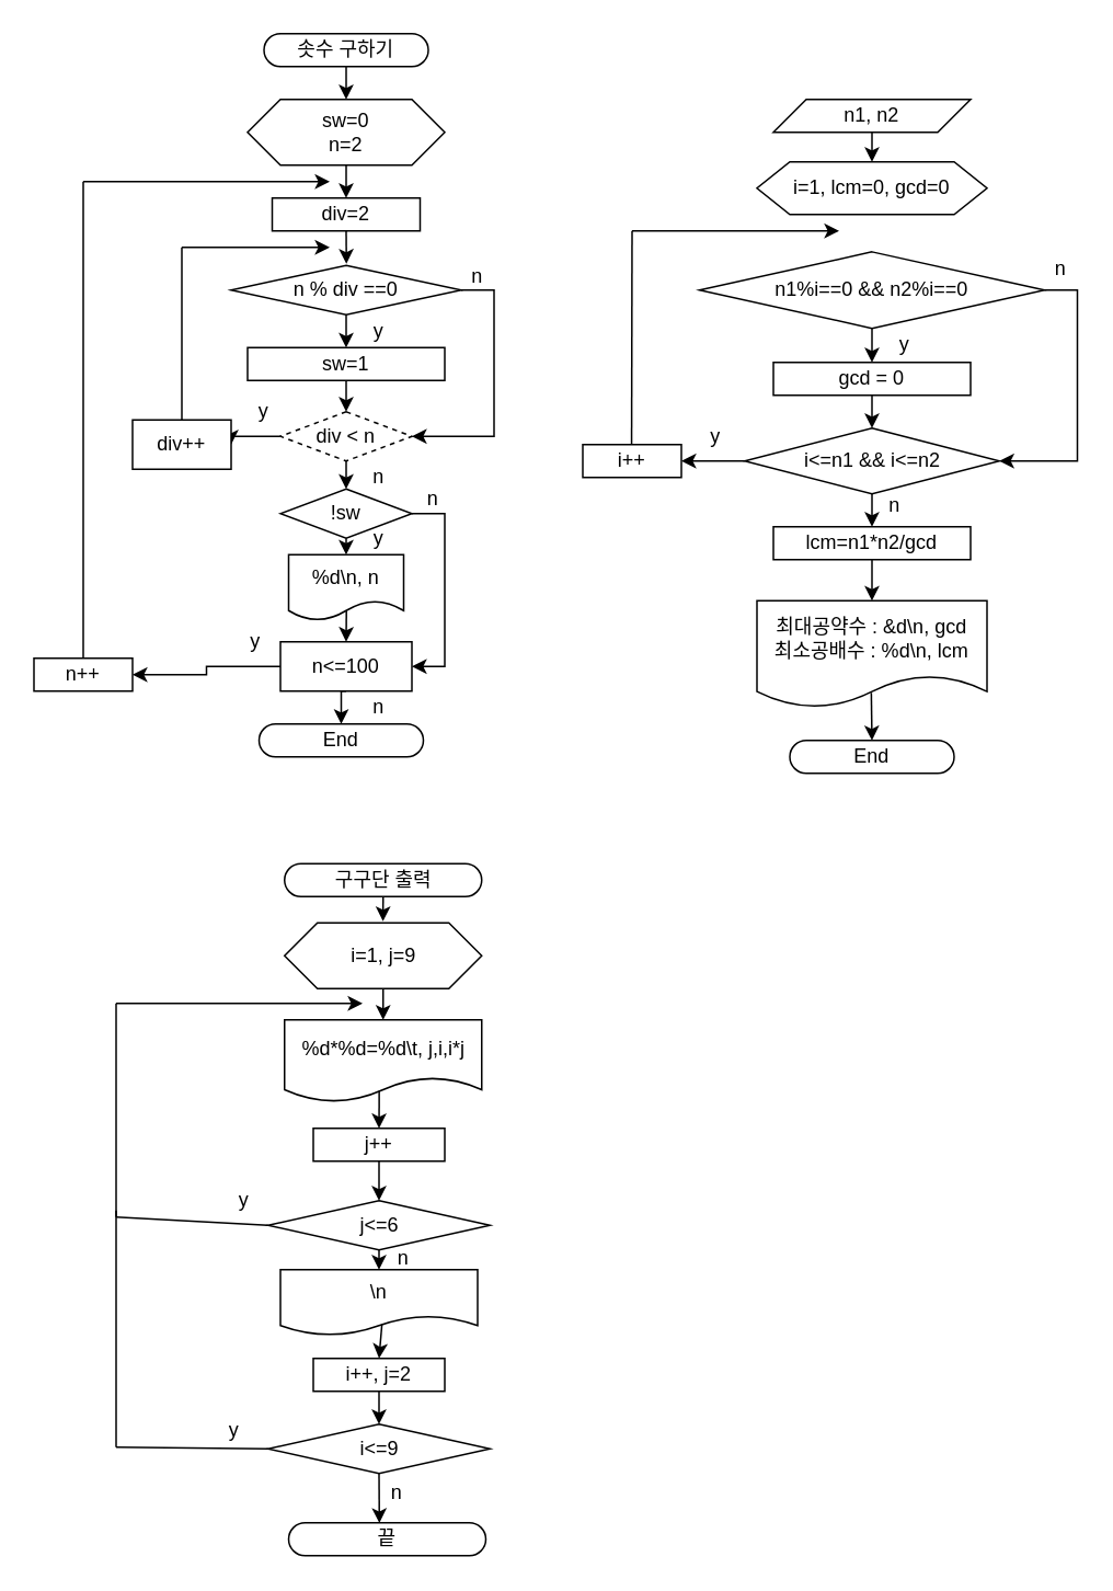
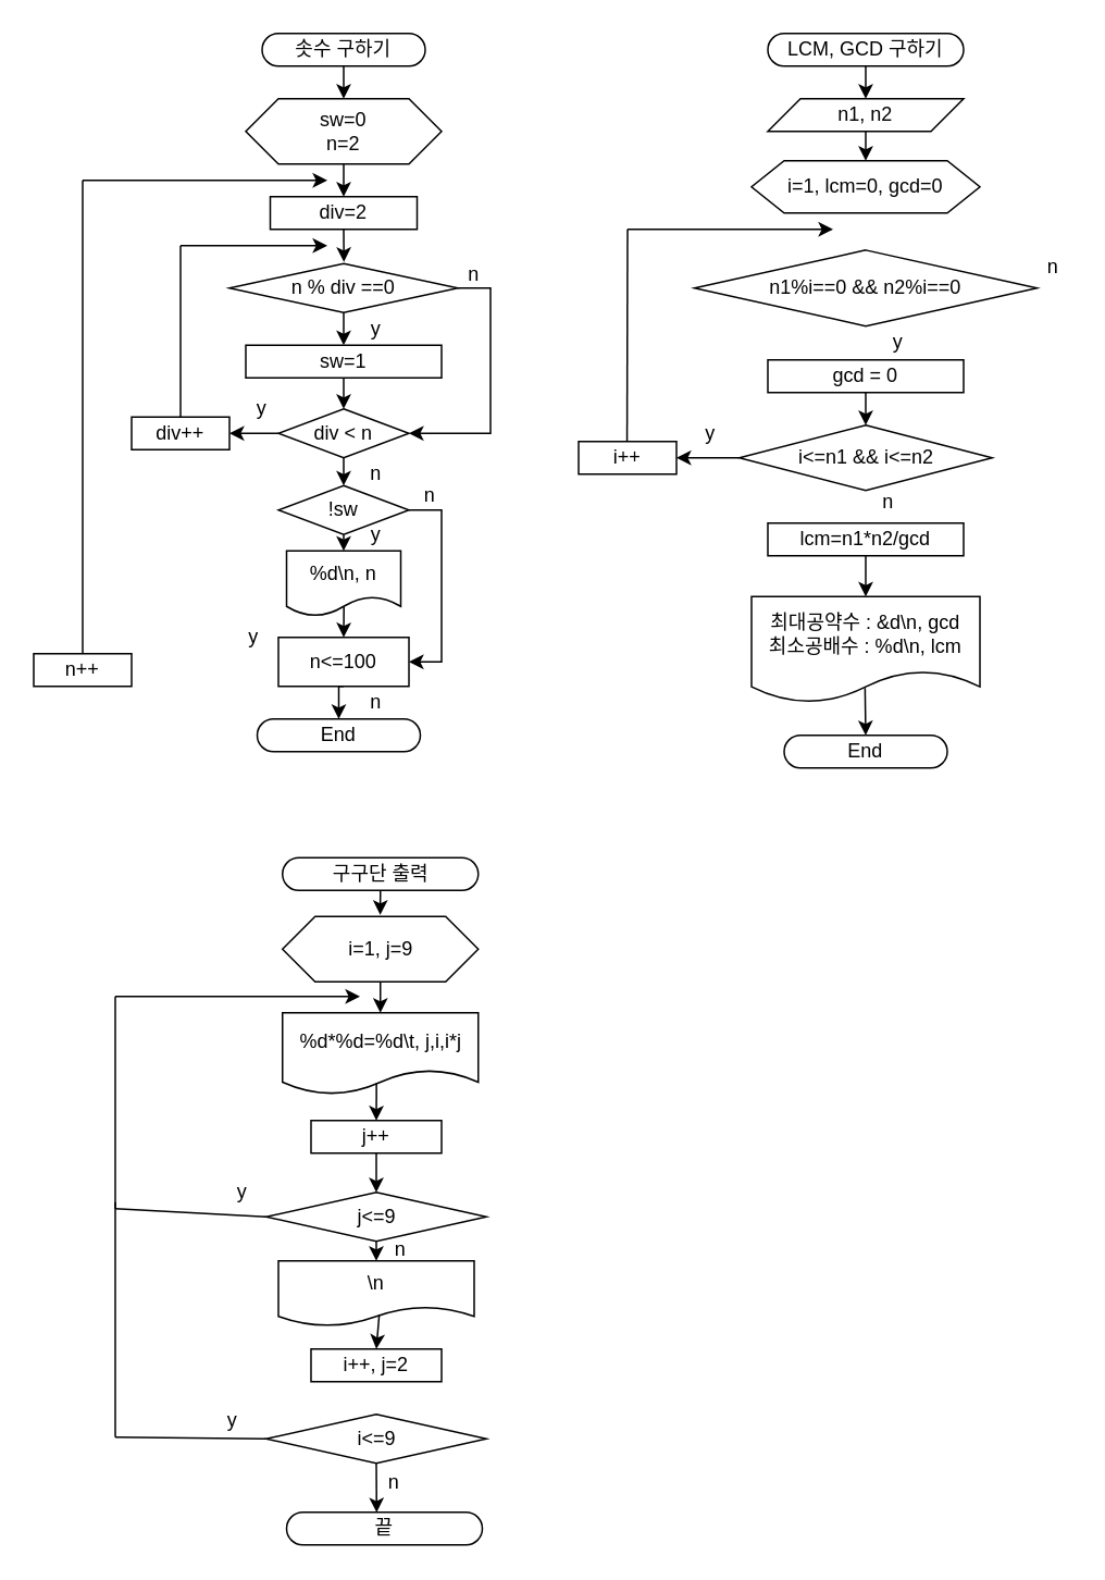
+ <mxCell id="40" value="LCM, GCD 구하기" style="rounded=1;whiteSpace=wrap;html=1;arcSize=50;" vertex="1" parent="1"><mxGeometry x="470" y="20" width="120" height="20" as="geometry" /></mxCell>
+ <mxCell id="39" style="edgeStyle=orthogonalEdgeStyle;rounded=0;orthogonalLoop=1;jettySize=auto;html=1;exitX=0.5;exitY=1;exitDx=0;exitDy=0;entryX=0.5;entryY=0;entryDx=0;entryDy=0;" edge="1" parent="1" source="40" target="42"><mxGeometry relative="1" as="geometry" /></mxCell>
- <mxCell id="44" style="edgeStyle=orthogonalEdgeStyle;rounded=0;orthogonalLoop=1;jettySize=auto;html=1;exitX=0.5;exitY=1;exitDx=0;exitDy=0;entryX=0.5;entryY=0;entryDx=0;entryDy=0;" edge="1" parent="1" source="46" target="48"><mxGeometry relative="1" as="geometry" /></mxCell>
- <mxCell id="45" style="edgeStyle=orthogonalEdgeStyle;rounded=0;orthogonalLoop=1;jettySize=auto;html=1;exitX=1;exitY=0.5;exitDx=0;exitDy=0;entryX=1;entryY=0.5;entryDx=0;entryDy=0;" edge="1" parent="1" source="46" target="51"><mxGeometry relative="1" as="geometry" /></mxCell>
- <mxCell id="14" value="div &amp;lt; n" style="rhombus;whiteSpace=wrap;html=1;dashed=1;" vertex="1" parent="1"><mxGeometry x="170" y="250" width="80" height="30" as="geometry" /></mxCell>
+ <mxCell id="14" value="div &amp;lt; n" style="rhombus;whiteSpace=wrap;html=1;" vertex="1" parent="1"><mxGeometry x="170" y="250" width="80" height="30" as="geometry" /></mxCell>
- <mxCell id="15" value="div++" style="rounded=0;whiteSpace=wrap;html=1;" vertex="1" parent="1"><mxGeometry x="80" y="255" width="60" height="30" as="geometry" /></mxCell>
+ <mxCell id="15" value="div++" style="rounded=0;whiteSpace=wrap;html=1;" vertex="1" parent="1"><mxGeometry x="80" y="255" width="60" height="20" as="geometry" /></mxCell>
- <mxCell id="49" style="edgeStyle=orthogonalEdgeStyle;rounded=0;orthogonalLoop=1;jettySize=auto;html=1;exitX=0.5;exitY=1;exitDx=0;exitDy=0;entryX=0.5;entryY=0;entryDx=0;entryDy=0;" edge="1" parent="1" source="51" target="53"><mxGeometry relative="1" as="geometry" /></mxCell>
- <mxCell id="17" style="edgeStyle=orthogonalEdgeStyle;rounded=0;orthogonalLoop=1;jettySize=auto;html=1;exitX=0;exitY=0.5;exitDx=0;exitDy=0;entryX=1;entryY=0.5;entryDx=0;entryDy=0;" edge="1" parent="1" source="18" target="22"><mxGeometry relative="1" as="geometry" /></mxCell>
- <mxCell id="65" value="j&amp;lt;=6" style="rhombus;whiteSpace=wrap;html=1;" vertex="1" parent="1"><mxGeometry x="162.5" y="730" width="135" height="30" as="geometry" /></mxCell>
+ <mxCell id="65" value="j&amp;lt;=9" style="rhombus;whiteSpace=wrap;html=1;" vertex="1" parent="1"><mxGeometry x="162.5" y="730" width="135" height="30" as="geometry" /></mxCell>
- <mxCell id="75" style="edgeStyle=orthogonalEdgeStyle;rounded=0;orthogonalLoop=1;jettySize=auto;html=1;exitX=0.5;exitY=1;exitDx=0;exitDy=0;entryX=0.5;entryY=0;entryDx=0;entryDy=0;" edge="1" parent="1" source="76" target="67"><mxGeometry relative="1" as="geometry" /></mxCell>
